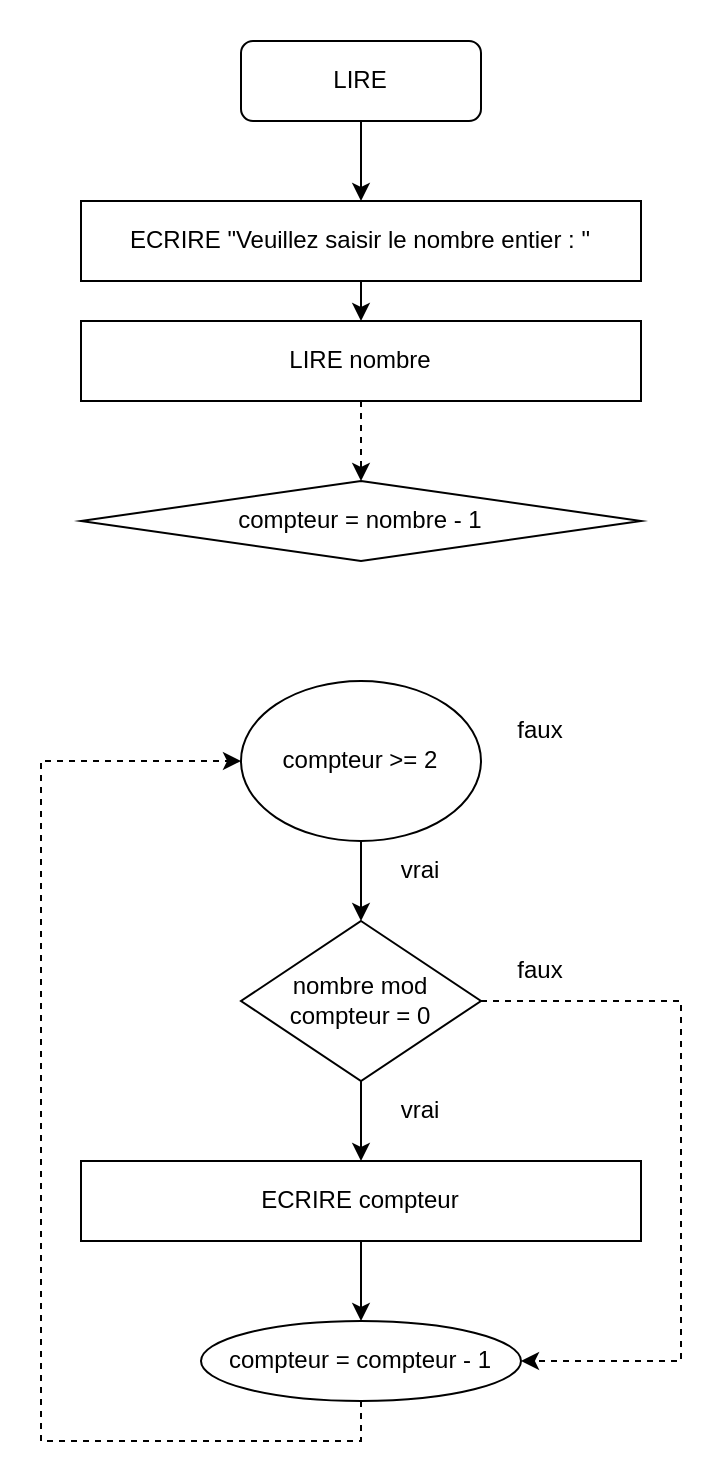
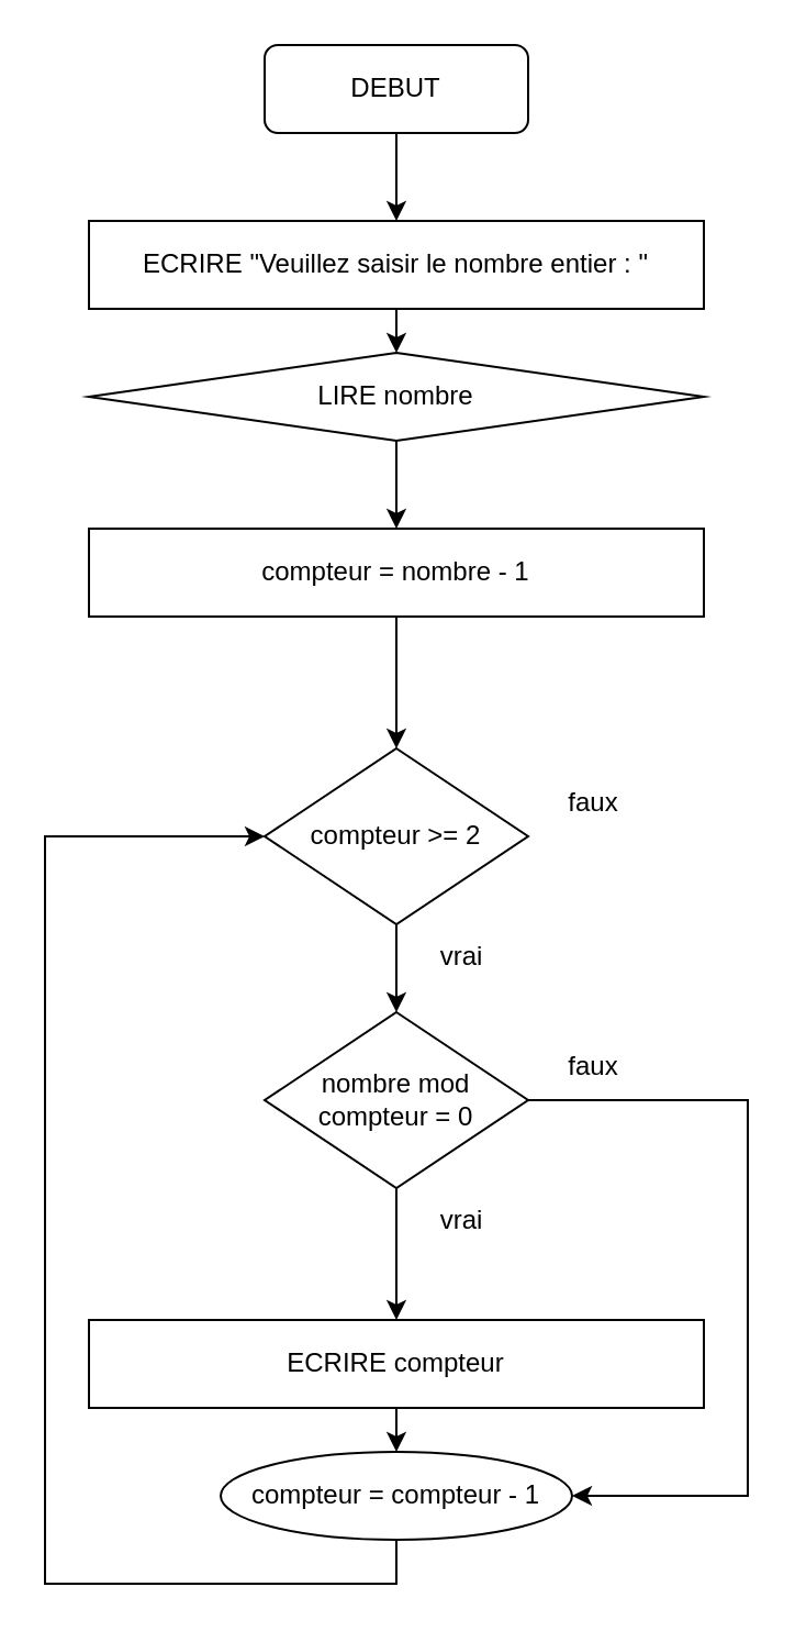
- <mxCell id="4" value="LIRE" style="text;html=1;strokeColor=none;fillColor=none;align=center;verticalAlign=middle;whiteSpace=wrap;rounded=0;" parent="1" vertex="1"><mxGeometry x="150" y="25" width="60" height="30" as="geometry" /></mxCell>
+ <mxCell id="4" value="DEBUT" style="text;html=1;strokeColor=none;fillColor=none;align=center;verticalAlign=middle;whiteSpace=wrap;rounded=0;" parent="1" vertex="1"><mxGeometry x="150" y="25" width="60" height="30" as="geometry" /></mxCell>
- <mxCell id="9" value="&lt;span style=&quot;&quot;&gt;LIRE nombre&lt;/span&gt;" style="rounded=0;whiteSpace=wrap;html=1;fillColor=none;" parent="1" vertex="1"><mxGeometry x="40" y="160" width="280" height="40" as="geometry" /></mxCell>
+ <mxCell id="9" value="&lt;span style=&quot;&quot;&gt;LIRE nombre&lt;/span&gt;" style="rhombus;whiteSpace=wrap;html=1;fillColor=none;" parent="1" vertex="1"><mxGeometry x="40" y="160" width="280" height="40" as="geometry" /></mxCell>
- <mxCell id="8" style="edgeStyle=orthogonalEdgeStyle;rounded=0;orthogonalLoop=1;jettySize=auto;html=1;exitX=0.5;exitY=1;exitDx=0;exitDy=0;entryX=0.5;entryY=0;entryDx=0;entryDy=0;dashed=1;" parent="1" source="9" target="13" edge="1"><mxGeometry relative="1" as="geometry" /></mxCell>
+ <mxCell id="8" style="edgeStyle=orthogonalEdgeStyle;rounded=0;orthogonalLoop=1;jettySize=auto;html=1;exitX=0.5;exitY=1;exitDx=0;exitDy=0;entryX=0.5;entryY=0;entryDx=0;entryDy=0;" parent="1" source="9" target="13" edge="1"><mxGeometry relative="1" as="geometry" /></mxCell>
- <mxCell id="13" value="&lt;span style=&quot;&quot;&gt;compteur = nombre - 1&lt;/span&gt;" style="rhombus;whiteSpace=wrap;html=1;fillColor=none;" parent="1" vertex="1"><mxGeometry x="40" y="240" width="280" height="40" as="geometry" /></mxCell>
+ <mxCell id="13" value="&lt;span style=&quot;&quot;&gt;compteur = nombre - 1&lt;/span&gt;" style="rounded=0;whiteSpace=wrap;html=1;fillColor=none;" parent="1" vertex="1"><mxGeometry x="40" y="240" width="280" height="40" as="geometry" /></mxCell>
+ <mxCell id="12" style="edgeStyle=orthogonalEdgeStyle;rounded=0;orthogonalLoop=1;jettySize=auto;html=1;exitX=0.5;exitY=1;exitDx=0;exitDy=0;entryX=0.5;entryY=0;entryDx=0;entryDy=0;" parent="1" source="13" target="11" edge="1"><mxGeometry relative="1" as="geometry" /></mxCell>
- <mxCell id="11" value="&lt;span style=&quot;&quot;&gt;compteur &amp;gt;= 2&lt;/span&gt;" style="ellipse;whiteSpace=wrap;html=1;fillColor=none;" parent="1" vertex="1"><mxGeometry x="120" y="340" width="120" height="80" as="geometry" /></mxCell>
+ <mxCell id="11" value="&lt;span style=&quot;&quot;&gt;compteur &amp;gt;= 2&lt;/span&gt;" style="rhombus;whiteSpace=wrap;html=1;fillColor=none;" parent="1" vertex="1"><mxGeometry x="120" y="340" width="120" height="80" as="geometry" /></mxCell>
- <mxCell id="18" style="edgeStyle=orthogonalEdgeStyle;rounded=0;orthogonalLoop=1;jettySize=auto;html=1;exitX=1;exitY=0.5;exitDx=0;exitDy=0;entryX=1;entryY=0.5;entryDx=0;entryDy=0;dashed=1;" edge="1" parent="1" source="19" target="25"><mxGeometry relative="1" as="geometry"><Array as="points"><mxPoint x="340" y="500" /><mxPoint x="340" y="680" /></Array></mxGeometry></mxCell>
+ <mxCell id="18" style="edgeStyle=orthogonalEdgeStyle;rounded=0;orthogonalLoop=1;jettySize=auto;html=1;exitX=1;exitY=0.5;exitDx=0;exitDy=0;entryX=1;entryY=0.5;entryDx=0;entryDy=0;" edge="1" parent="1" source="19" target="25"><mxGeometry relative="1" as="geometry"><Array as="points"><mxPoint x="340" y="500" /><mxPoint x="340" y="680" /></Array></mxGeometry></mxCell>
- <mxCell id="24" style="edgeStyle=orthogonalEdgeStyle;rounded=0;orthogonalLoop=1;jettySize=auto;html=1;exitX=0.5;exitY=1;exitDx=0;exitDy=0;entryX=0;entryY=0.5;entryDx=0;entryDy=0;dashed=1;" edge="1" parent="1" source="25" target="11"><mxGeometry relative="1" as="geometry"><Array as="points"><mxPoint x="180" y="720" /><mxPoint x="20" y="720" /><mxPoint x="20" y="380" /></Array></mxGeometry></mxCell>
+ <mxCell id="24" style="edgeStyle=orthogonalEdgeStyle;rounded=0;orthogonalLoop=1;jettySize=auto;html=1;exitX=0.5;exitY=1;exitDx=0;exitDy=0;entryX=0;entryY=0.5;entryDx=0;entryDy=0;" edge="1" parent="1" source="25" target="11"><mxGeometry relative="1" as="geometry"><Array as="points"><mxPoint x="180" y="720" /><mxPoint x="20" y="720" /><mxPoint x="20" y="380" /></Array></mxGeometry></mxCell>
- <mxCell id="21" value="&lt;span style=&quot;&quot;&gt;ECRIRE compteur&lt;/span&gt;" style="rounded=0;whiteSpace=wrap;html=1;fillColor=none;" parent="1" vertex="1"><mxGeometry x="40" y="580" width="280" height="40" as="geometry" /></mxCell>
+ <mxCell id="21" value="&lt;span style=&quot;&quot;&gt;ECRIRE compteur&lt;/span&gt;" style="rounded=0;whiteSpace=wrap;html=1;fillColor=none;" parent="1" vertex="1"><mxGeometry x="40" y="600" width="280" height="40" as="geometry" /></mxCell>
